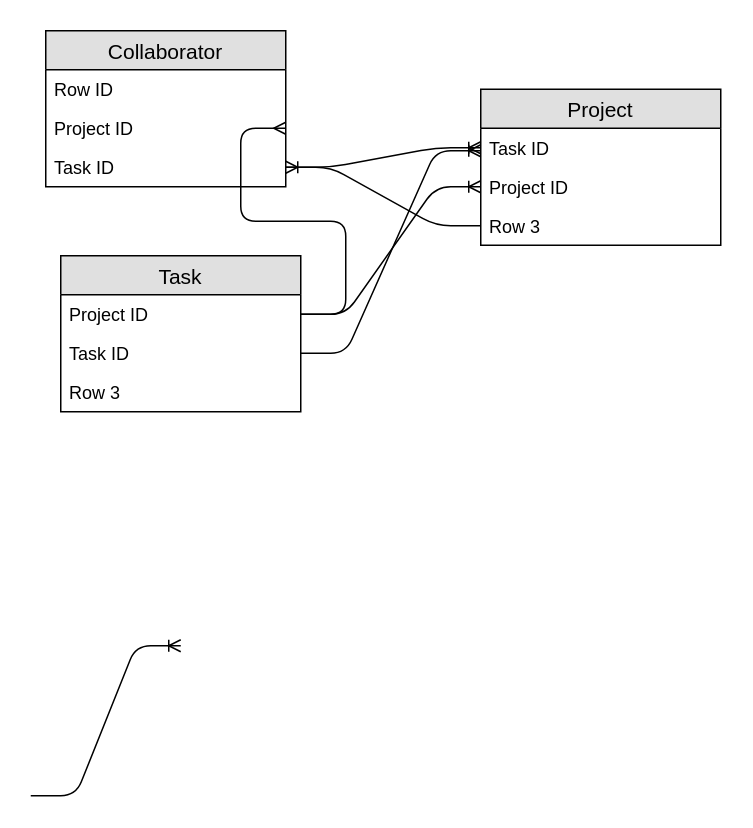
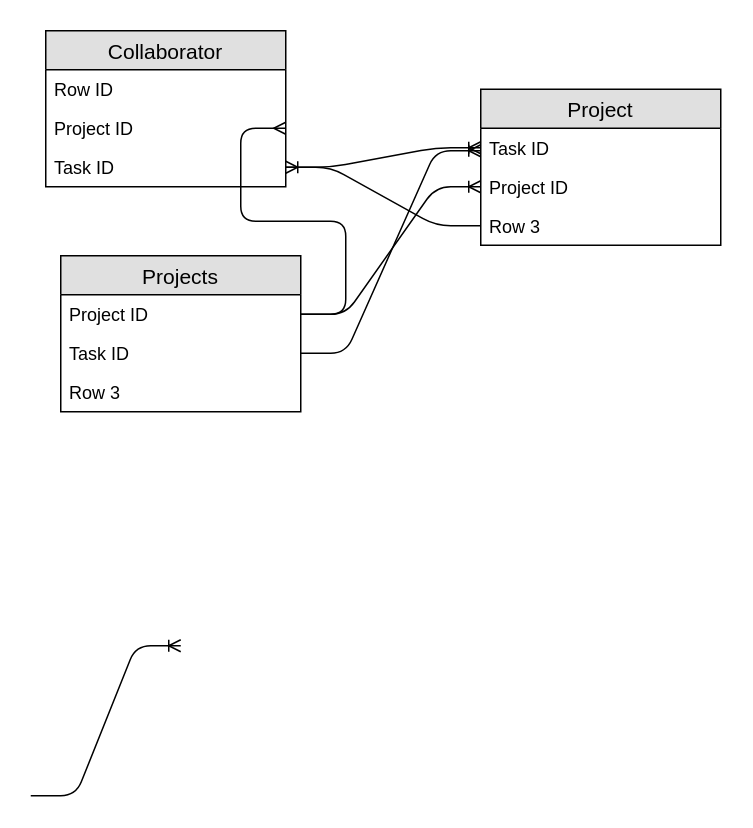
- <mxCell id="10" value="Task" style="swimlane;fontStyle=0;childLayout=stackLayout;horizontal=1;startSize=26;fillColor=#e0e0e0;horizontalStack=0;resizeParent=1;resizeParentMax=0;resizeLast=0;collapsible=1;marginBottom=0;swimlaneFillColor=#ffffff;align=center;fontSize=14;" vertex="1" parent="1"><mxGeometry x="40" y="170" width="160" height="104" as="geometry" /></mxCell>
+ <mxCell id="10" value="Projects" style="swimlane;fontStyle=0;childLayout=stackLayout;horizontal=1;startSize=26;fillColor=#e0e0e0;horizontalStack=0;resizeParent=1;resizeParentMax=0;resizeLast=0;collapsible=1;marginBottom=0;swimlaneFillColor=#ffffff;align=center;fontSize=14;" vertex="1" parent="1"><mxGeometry x="40" y="170" width="160" height="104" as="geometry" /></mxCell>
